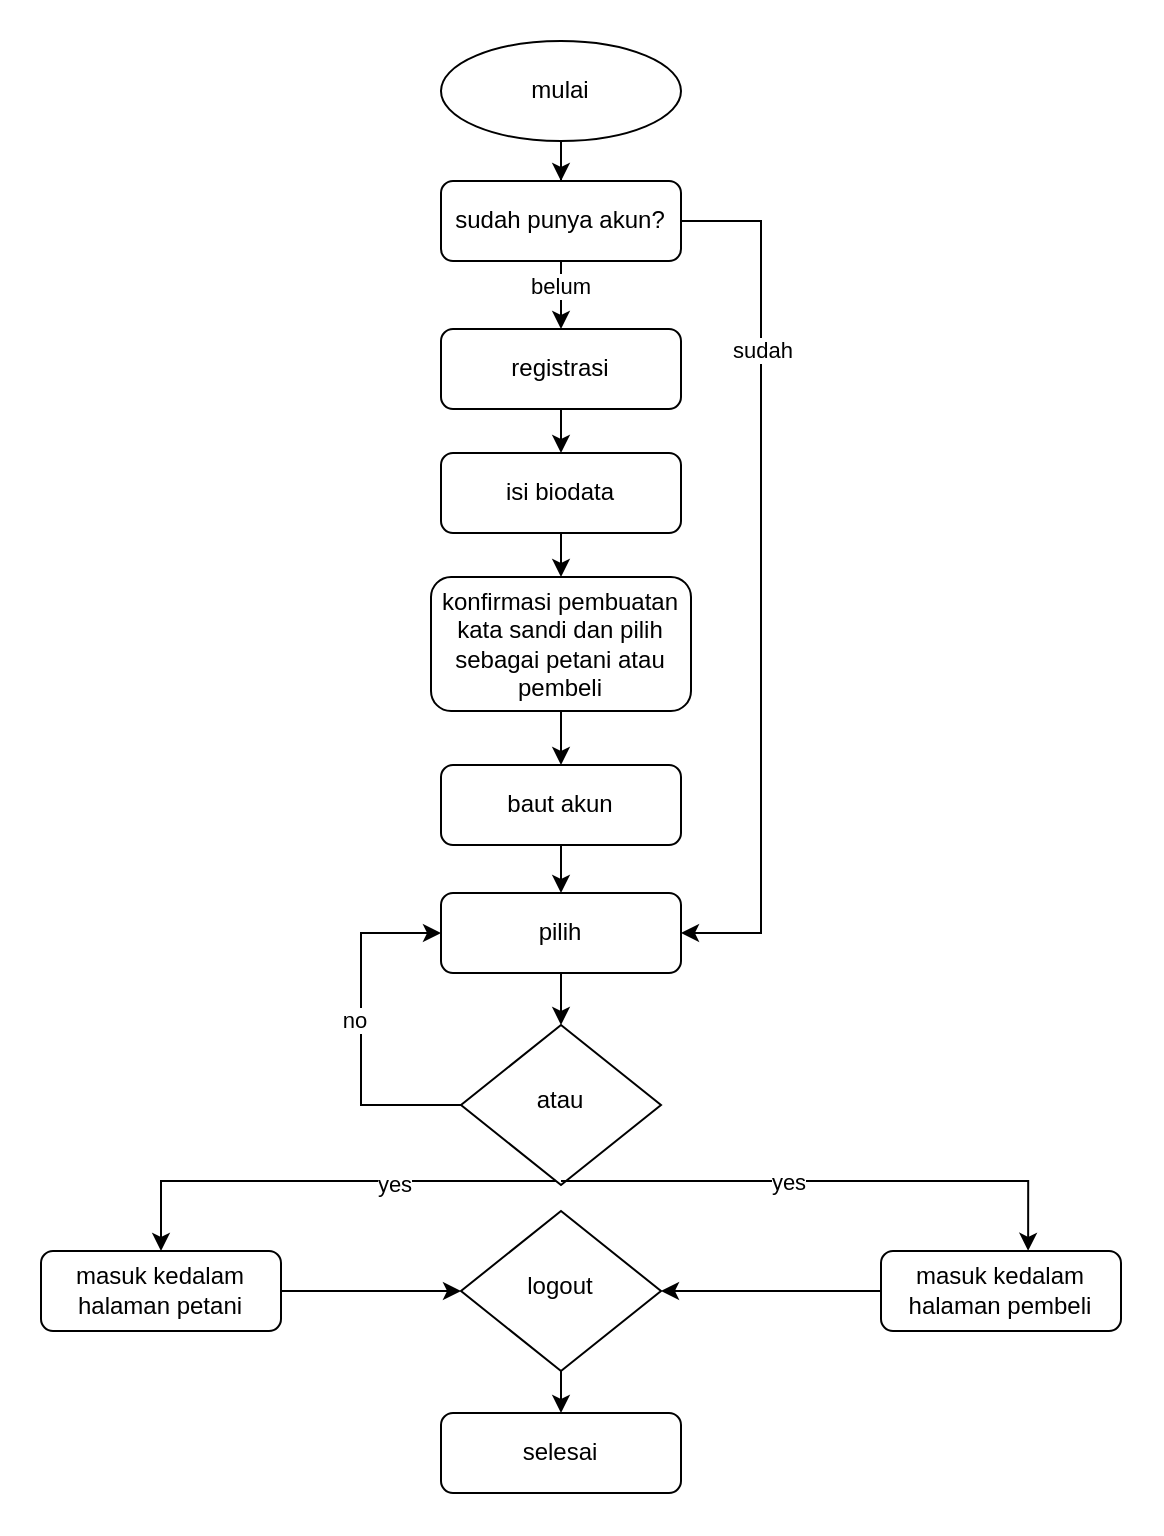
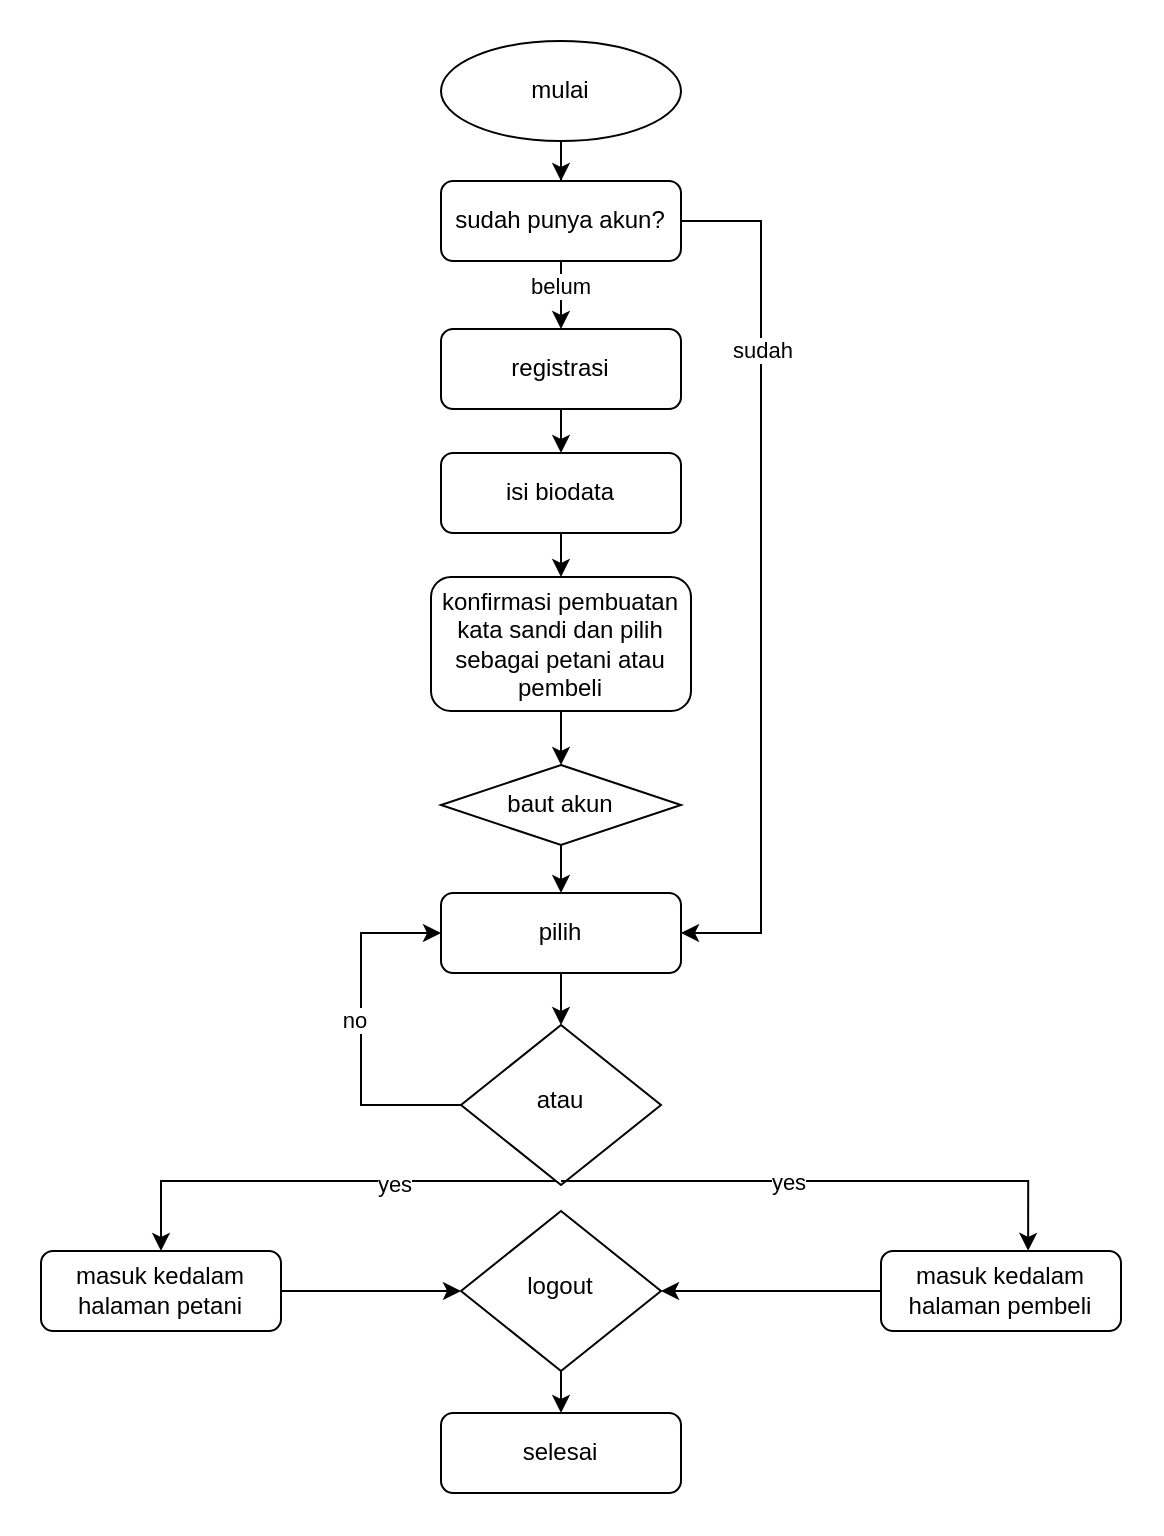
- <mxCell id="23" value="baut akun" style="rounded=1;whiteSpace=wrap;html=1;fontSize=12;glass=0;strokeWidth=1;shadow=0;" vertex="1" parent="1"><mxGeometry x="220" y="382" width="120" height="40" as="geometry" /></mxCell>
+ <mxCell id="23" value="baut akun" style="rhombus;whiteSpace=wrap;html=1;fontSize=12;glass=0;strokeWidth=1;shadow=0;" vertex="1" parent="1"><mxGeometry x="220" y="382" width="120" height="40" as="geometry" /></mxCell>
